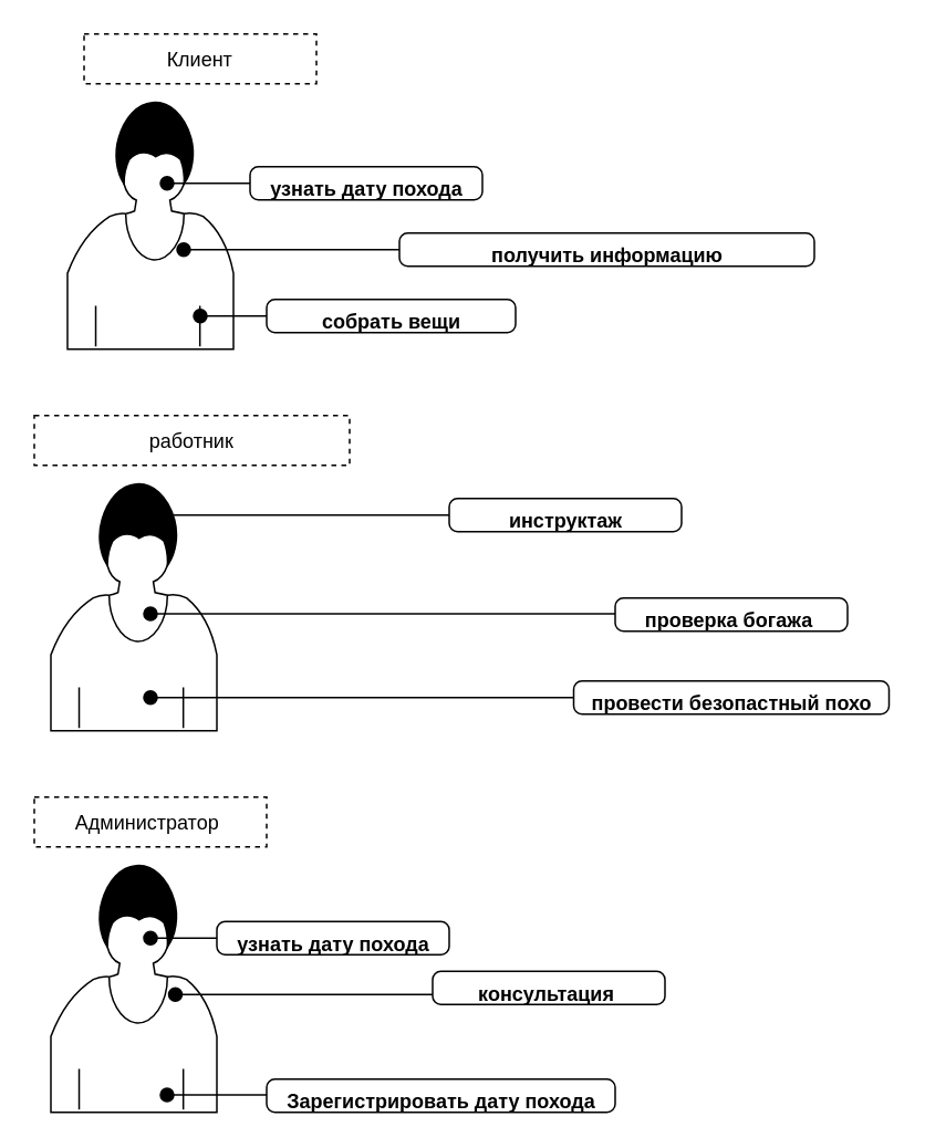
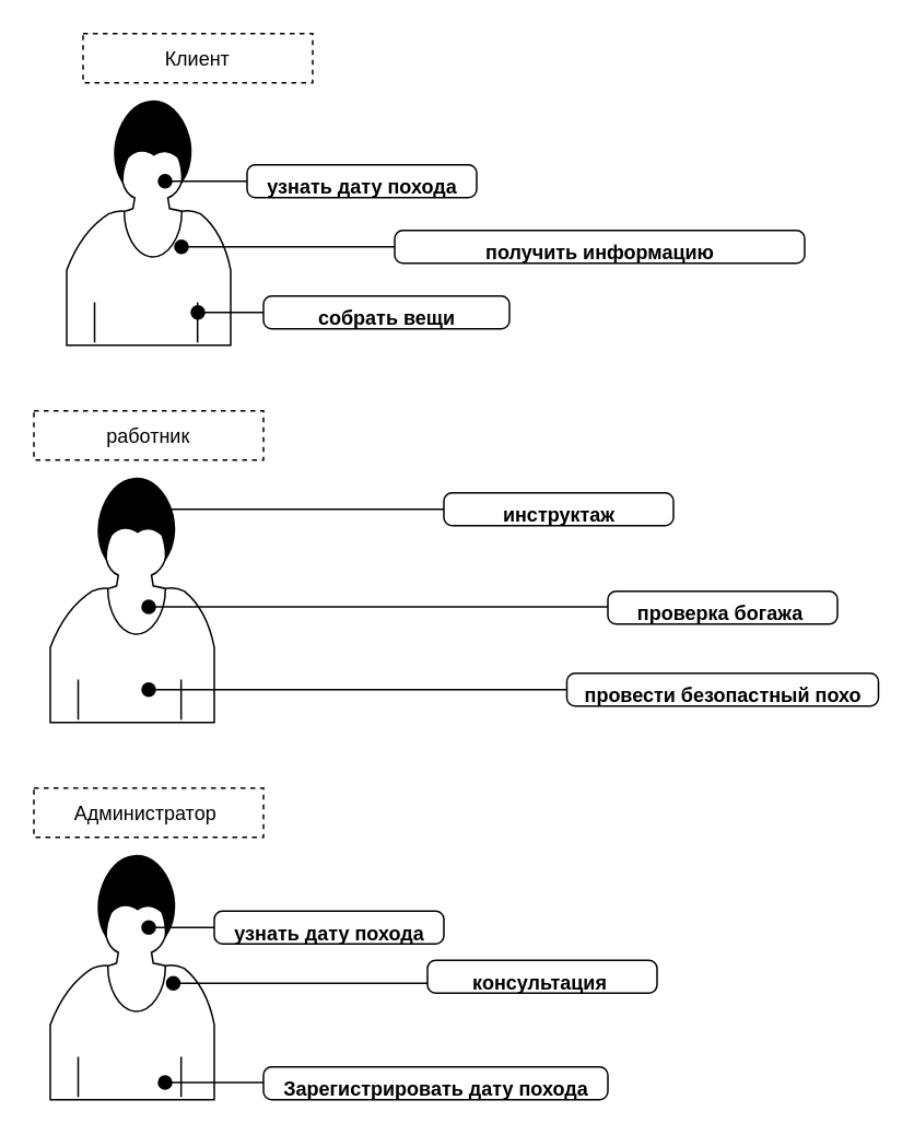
- <mxCell id="12" value="работник" style="fontStyle=0;dashed=1;" parent="1" vertex="1"><mxGeometry x="20" y="250" width="190" height="30" as="geometry" /></mxCell>
+ <mxCell id="12" value="работник" style="fontStyle=0;dashed=1;" parent="1" vertex="1"><mxGeometry x="20" y="250" width="140" height="30" as="geometry" /></mxCell>
